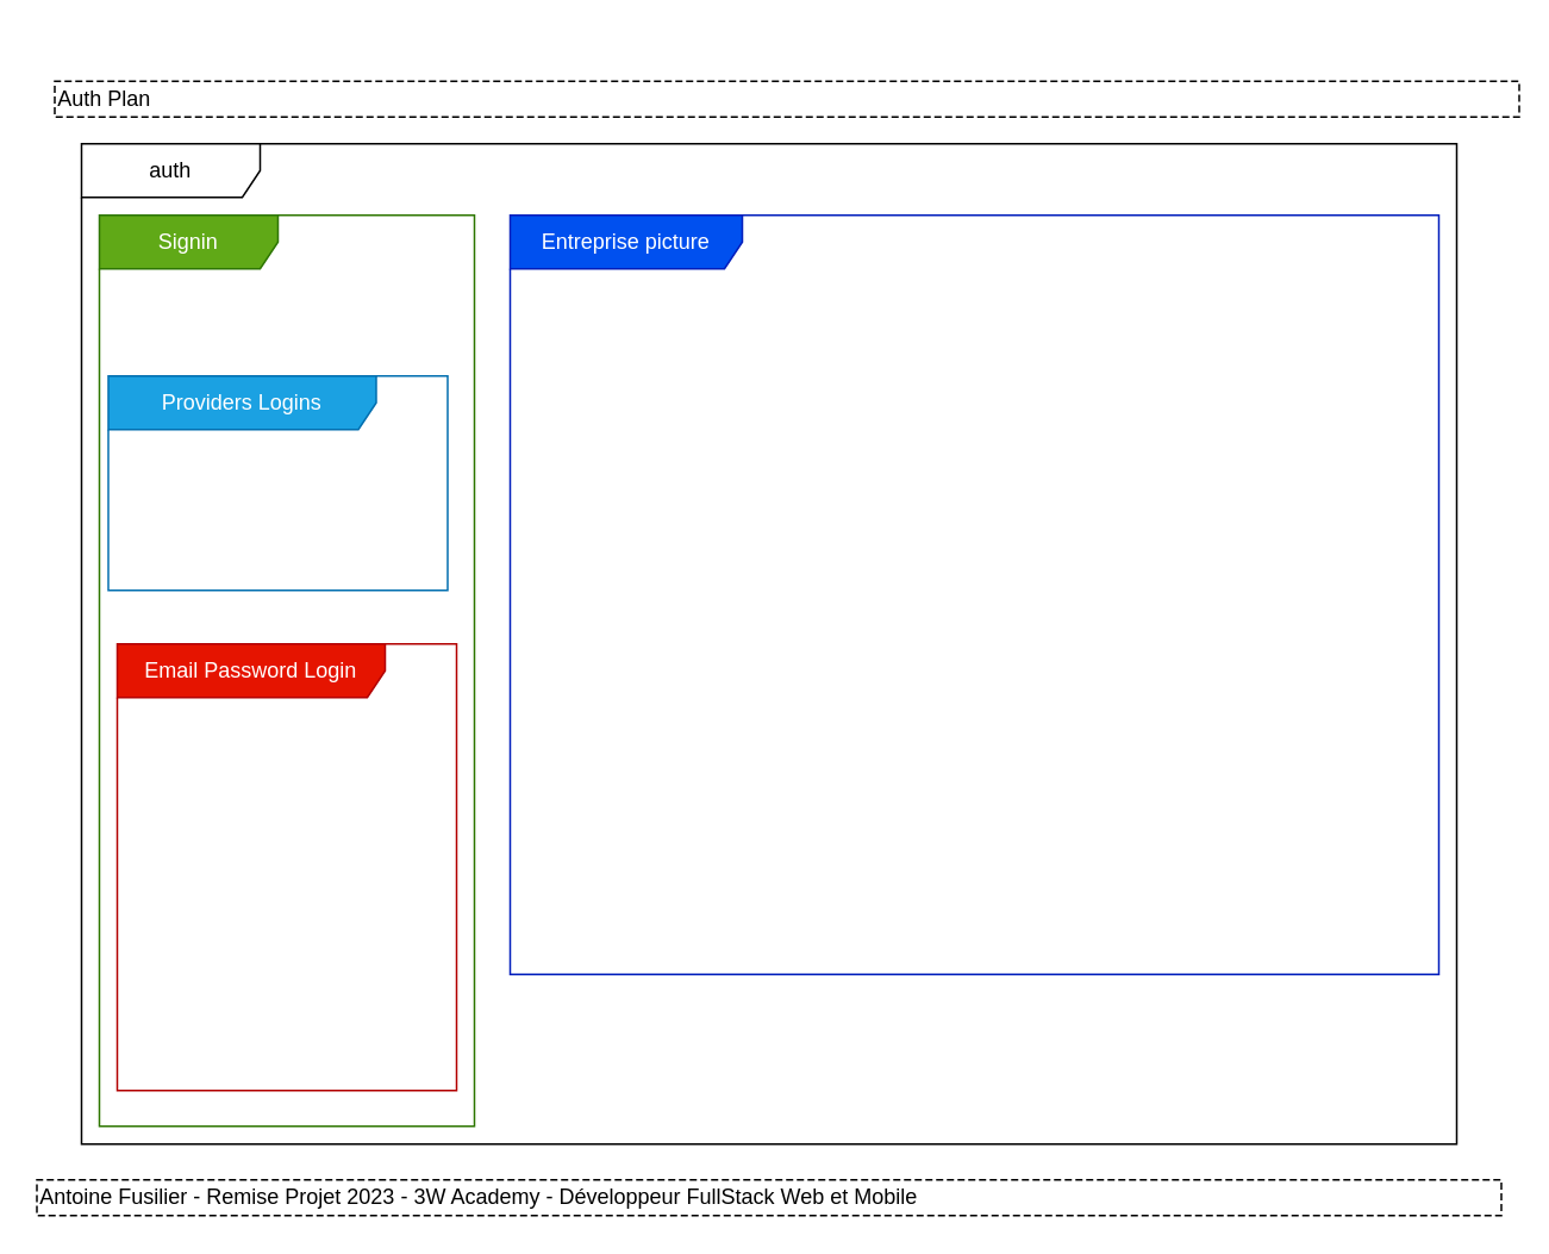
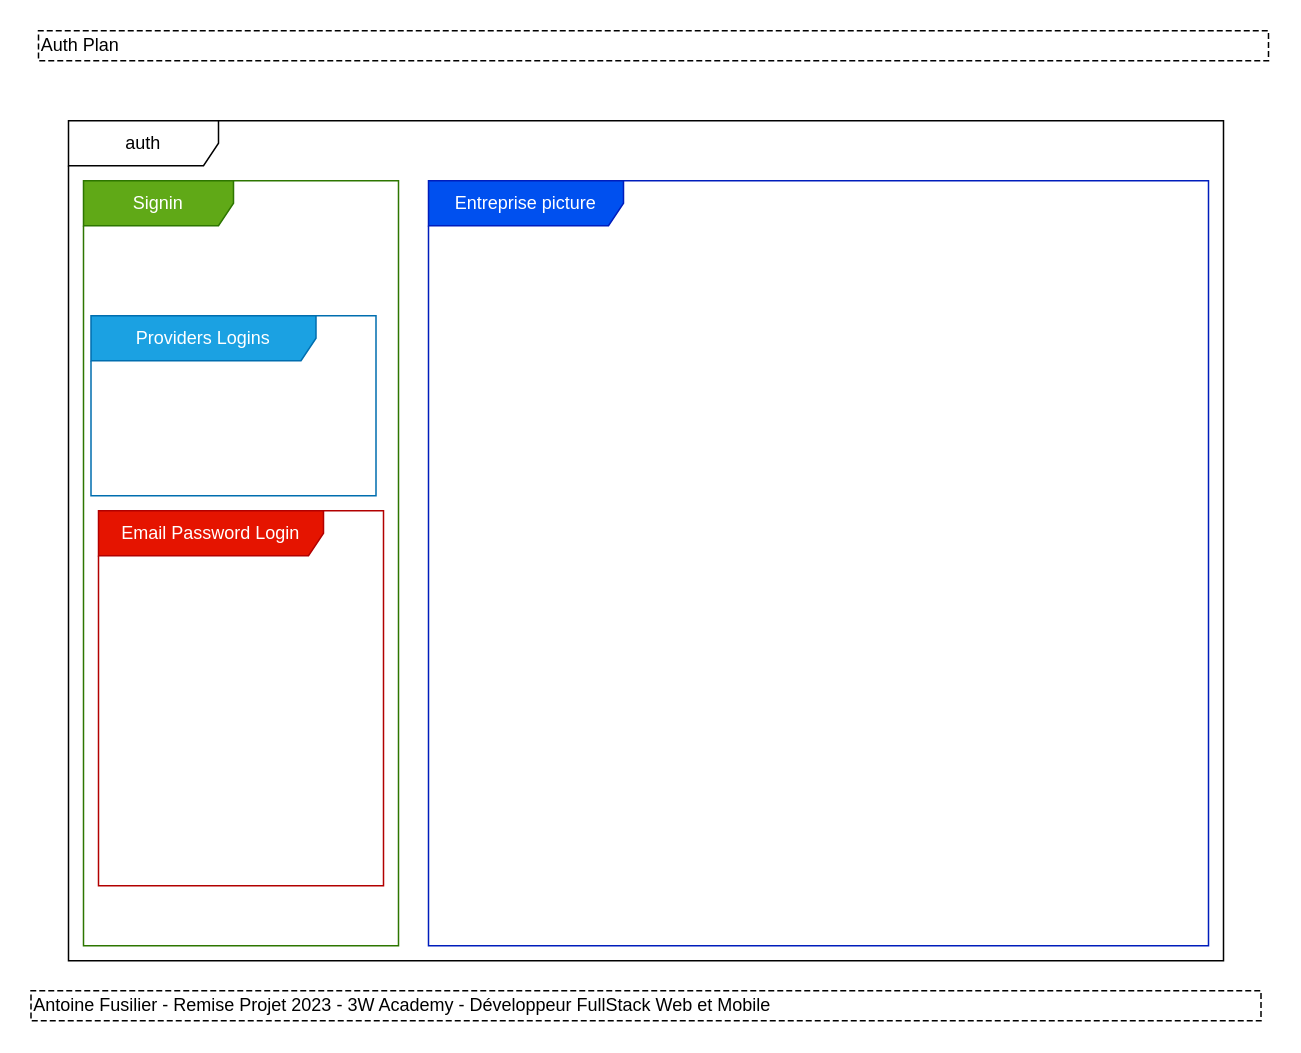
- <mxCell id="7" value="Auth Plan" style="shape=partialRectangle;html=1;top=1;align=left;dashed=1;" vertex="1" parent="1"><mxGeometry x="30" y="45" width="820" height="20" as="geometry" /></mxCell>
+ <mxCell id="7" value="Auth Plan" style="shape=partialRectangle;html=1;top=1;align=left;dashed=1;" vertex="1" parent="1"><mxGeometry x="25" y="20" width="820" height="20" as="geometry" /></mxCell>
- <mxCell id="4" value="Entreprise picture" style="shape=umlFrame;whiteSpace=wrap;html=1;width=130;height=30;fillColor=#0050ef;fontColor=#ffffff;strokeColor=#001DBC;" vertex="1" parent="1"><mxGeometry x="285" y="120" width="520" height="425" as="geometry" /></mxCell>
+ <mxCell id="4" value="Entreprise picture" style="shape=umlFrame;whiteSpace=wrap;html=1;width=130;height=30;fillColor=#0050ef;fontColor=#ffffff;strokeColor=#001DBC;" vertex="1" parent="1"><mxGeometry x="285" y="120" width="520" height="510" as="geometry" /></mxCell>
- <mxCell id="6" value="Email Password Login" style="shape=umlFrame;whiteSpace=wrap;html=1;width=150;height=30;fillColor=#e51400;fontColor=#ffffff;strokeColor=#B20000;" vertex="1" parent="1"><mxGeometry x="65" y="360" width="190" height="250" as="geometry" /></mxCell>
+ <mxCell id="6" value="Email Password Login" style="shape=umlFrame;whiteSpace=wrap;html=1;width=150;height=30;fillColor=#e51400;fontColor=#ffffff;strokeColor=#B20000;" vertex="1" parent="1"><mxGeometry x="65" y="340" width="190" height="250" as="geometry" /></mxCell>
